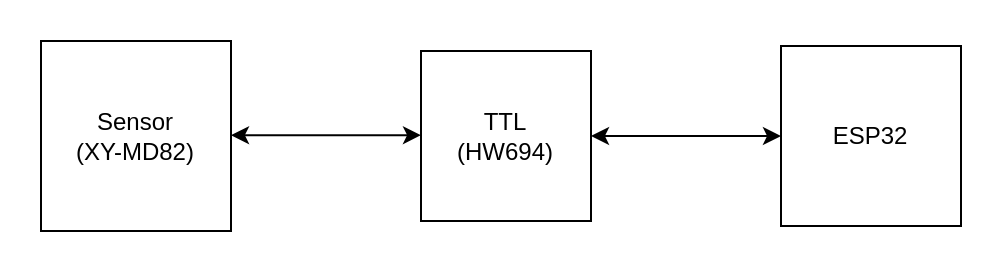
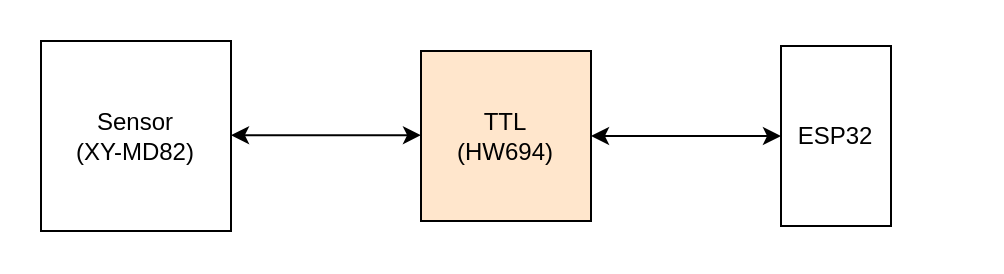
- <mxCell id="4" value="TTL&lt;br&gt;(HW694)" style="whiteSpace=wrap;html=1;aspect=fixed;" vertex="1" parent="1"><mxGeometry x="210" y="25" width="85" height="85" as="geometry" /></mxCell>
+ <mxCell id="4" value="TTL&lt;br&gt;(HW694)" style="whiteSpace=wrap;html=1;aspect=fixed;fillColor=#ffe6cc;" vertex="1" parent="1"><mxGeometry x="210" y="25" width="85" height="85" as="geometry" /></mxCell>
- <mxCell id="3" value="ESP32" style="whiteSpace=wrap;html=1;aspect=fixed;" vertex="1" parent="1"><mxGeometry x="390" y="22.5" width="90" height="90" as="geometry" /></mxCell>
+ <mxCell id="3" value="ESP32" style="whiteSpace=wrap;html=1;aspect=fixed;" vertex="1" parent="1"><mxGeometry x="390" y="22.5" width="55" height="90" as="geometry" /></mxCell>
